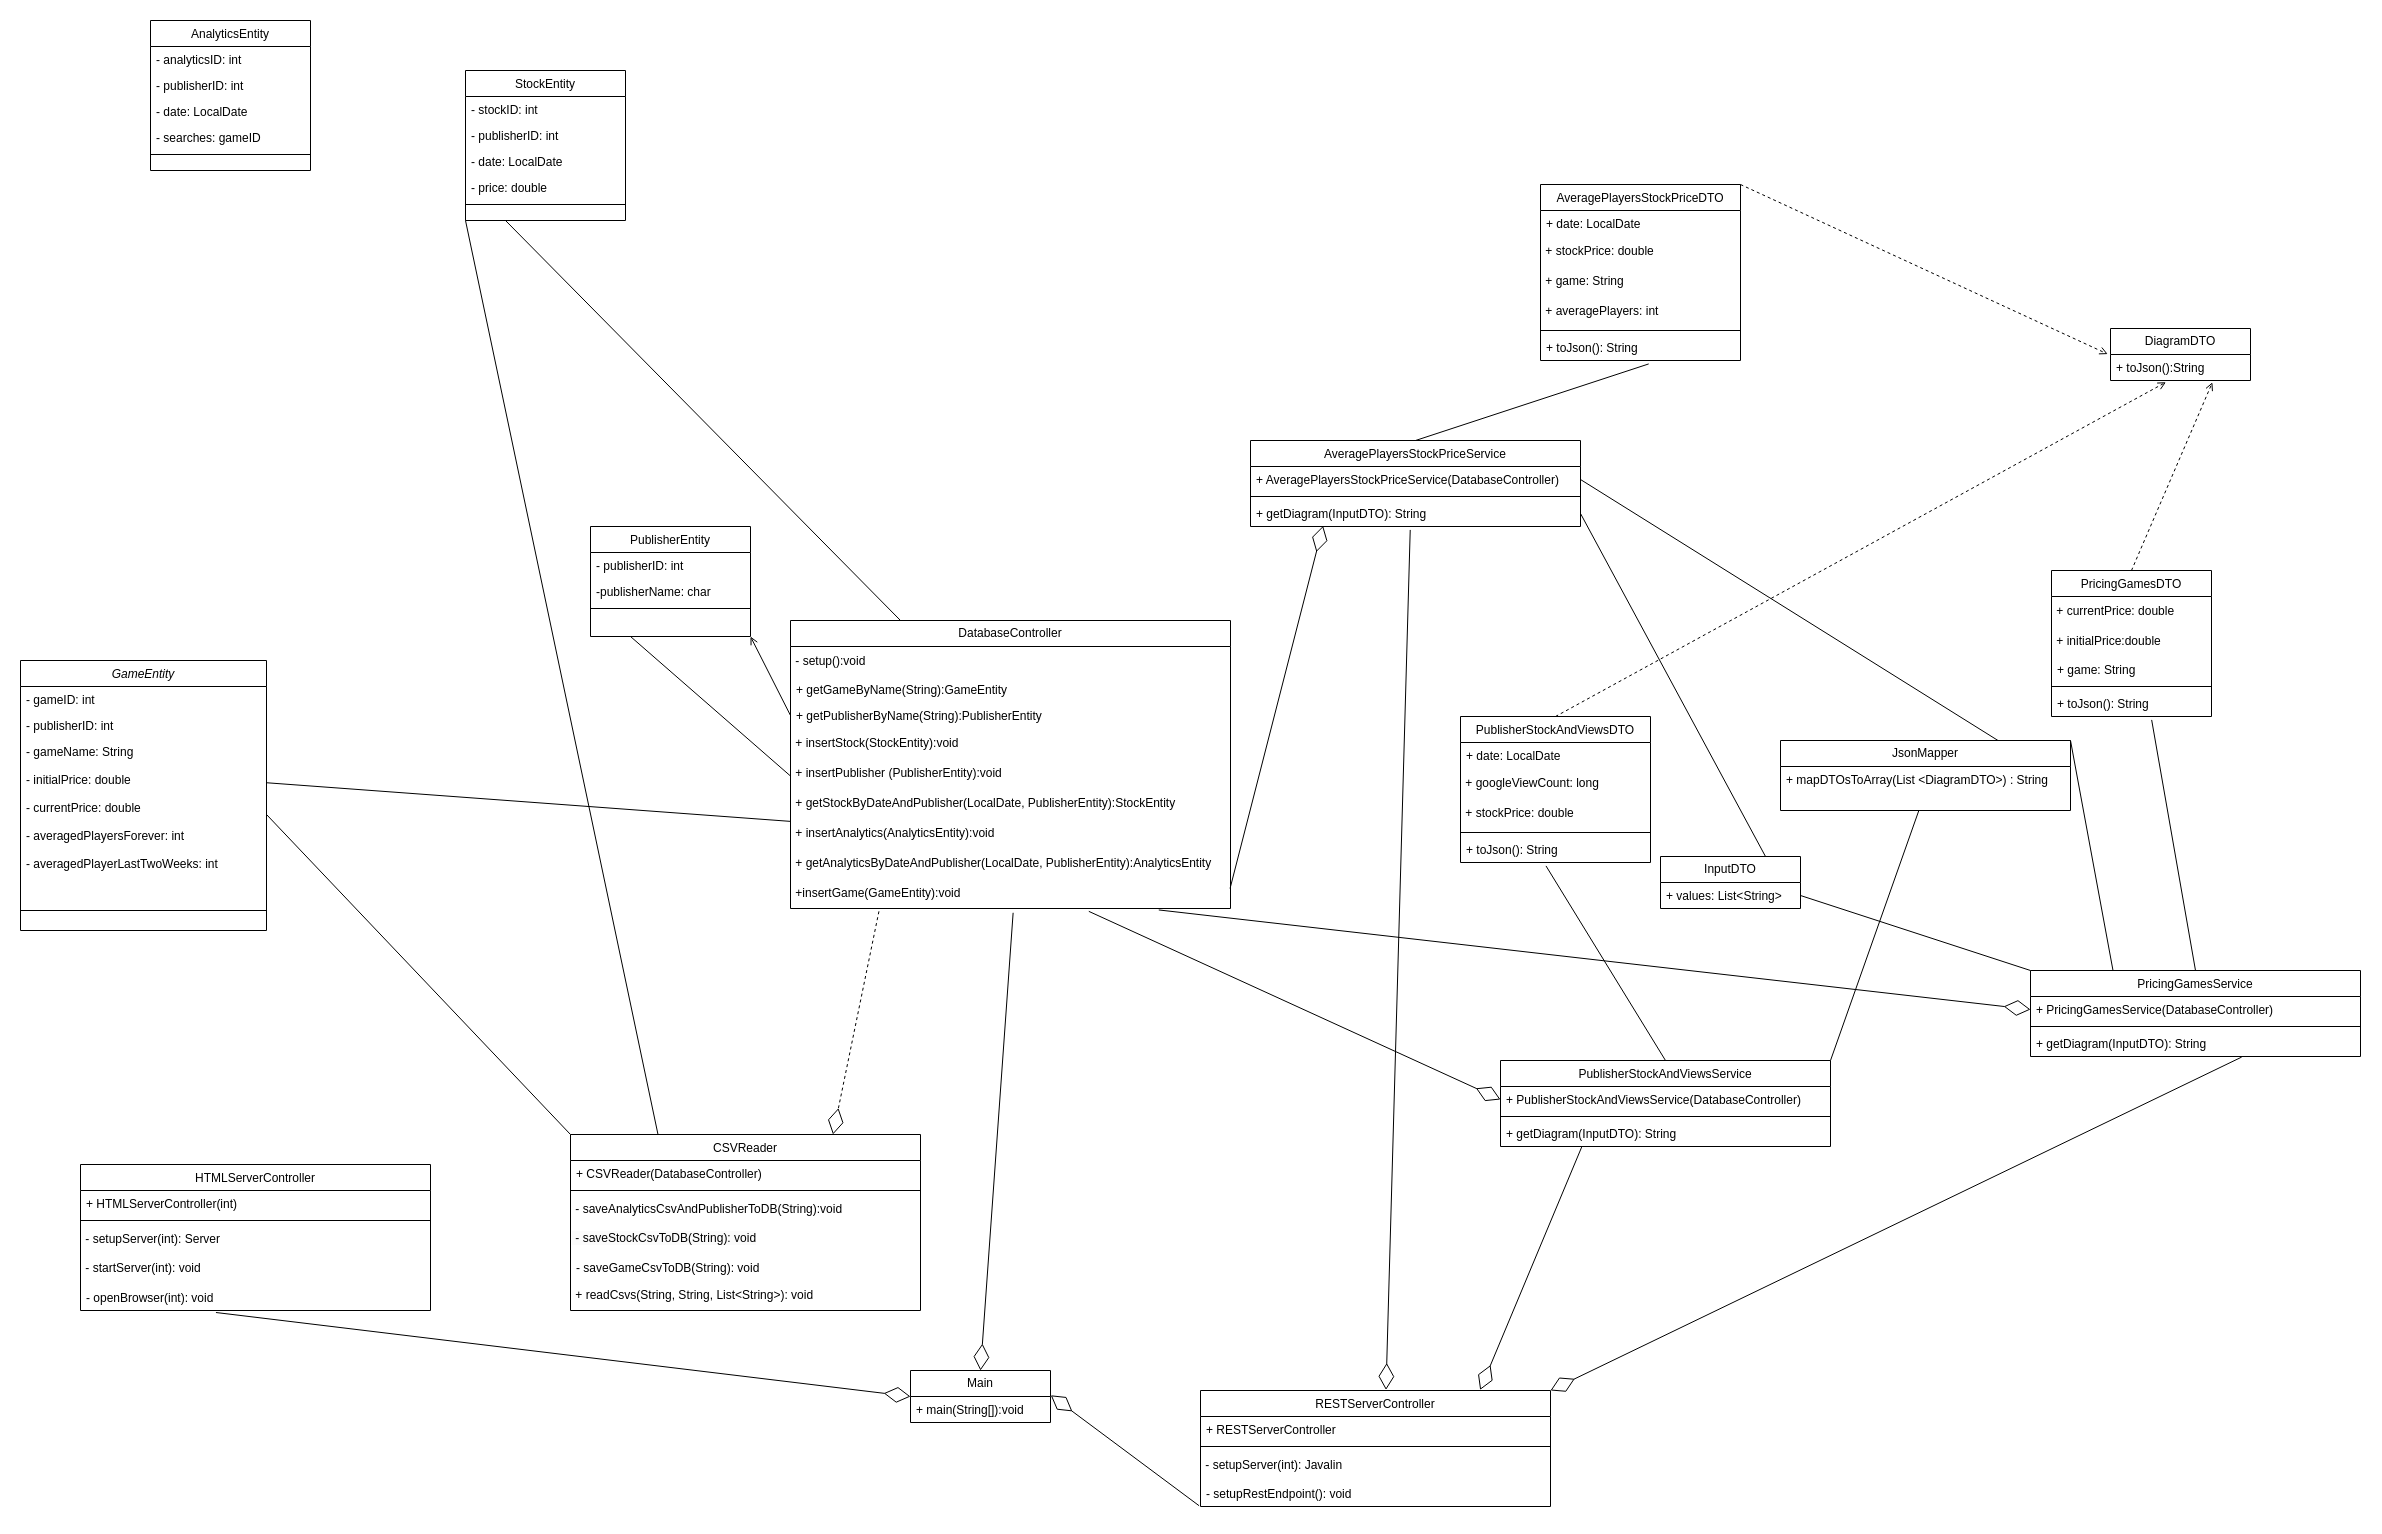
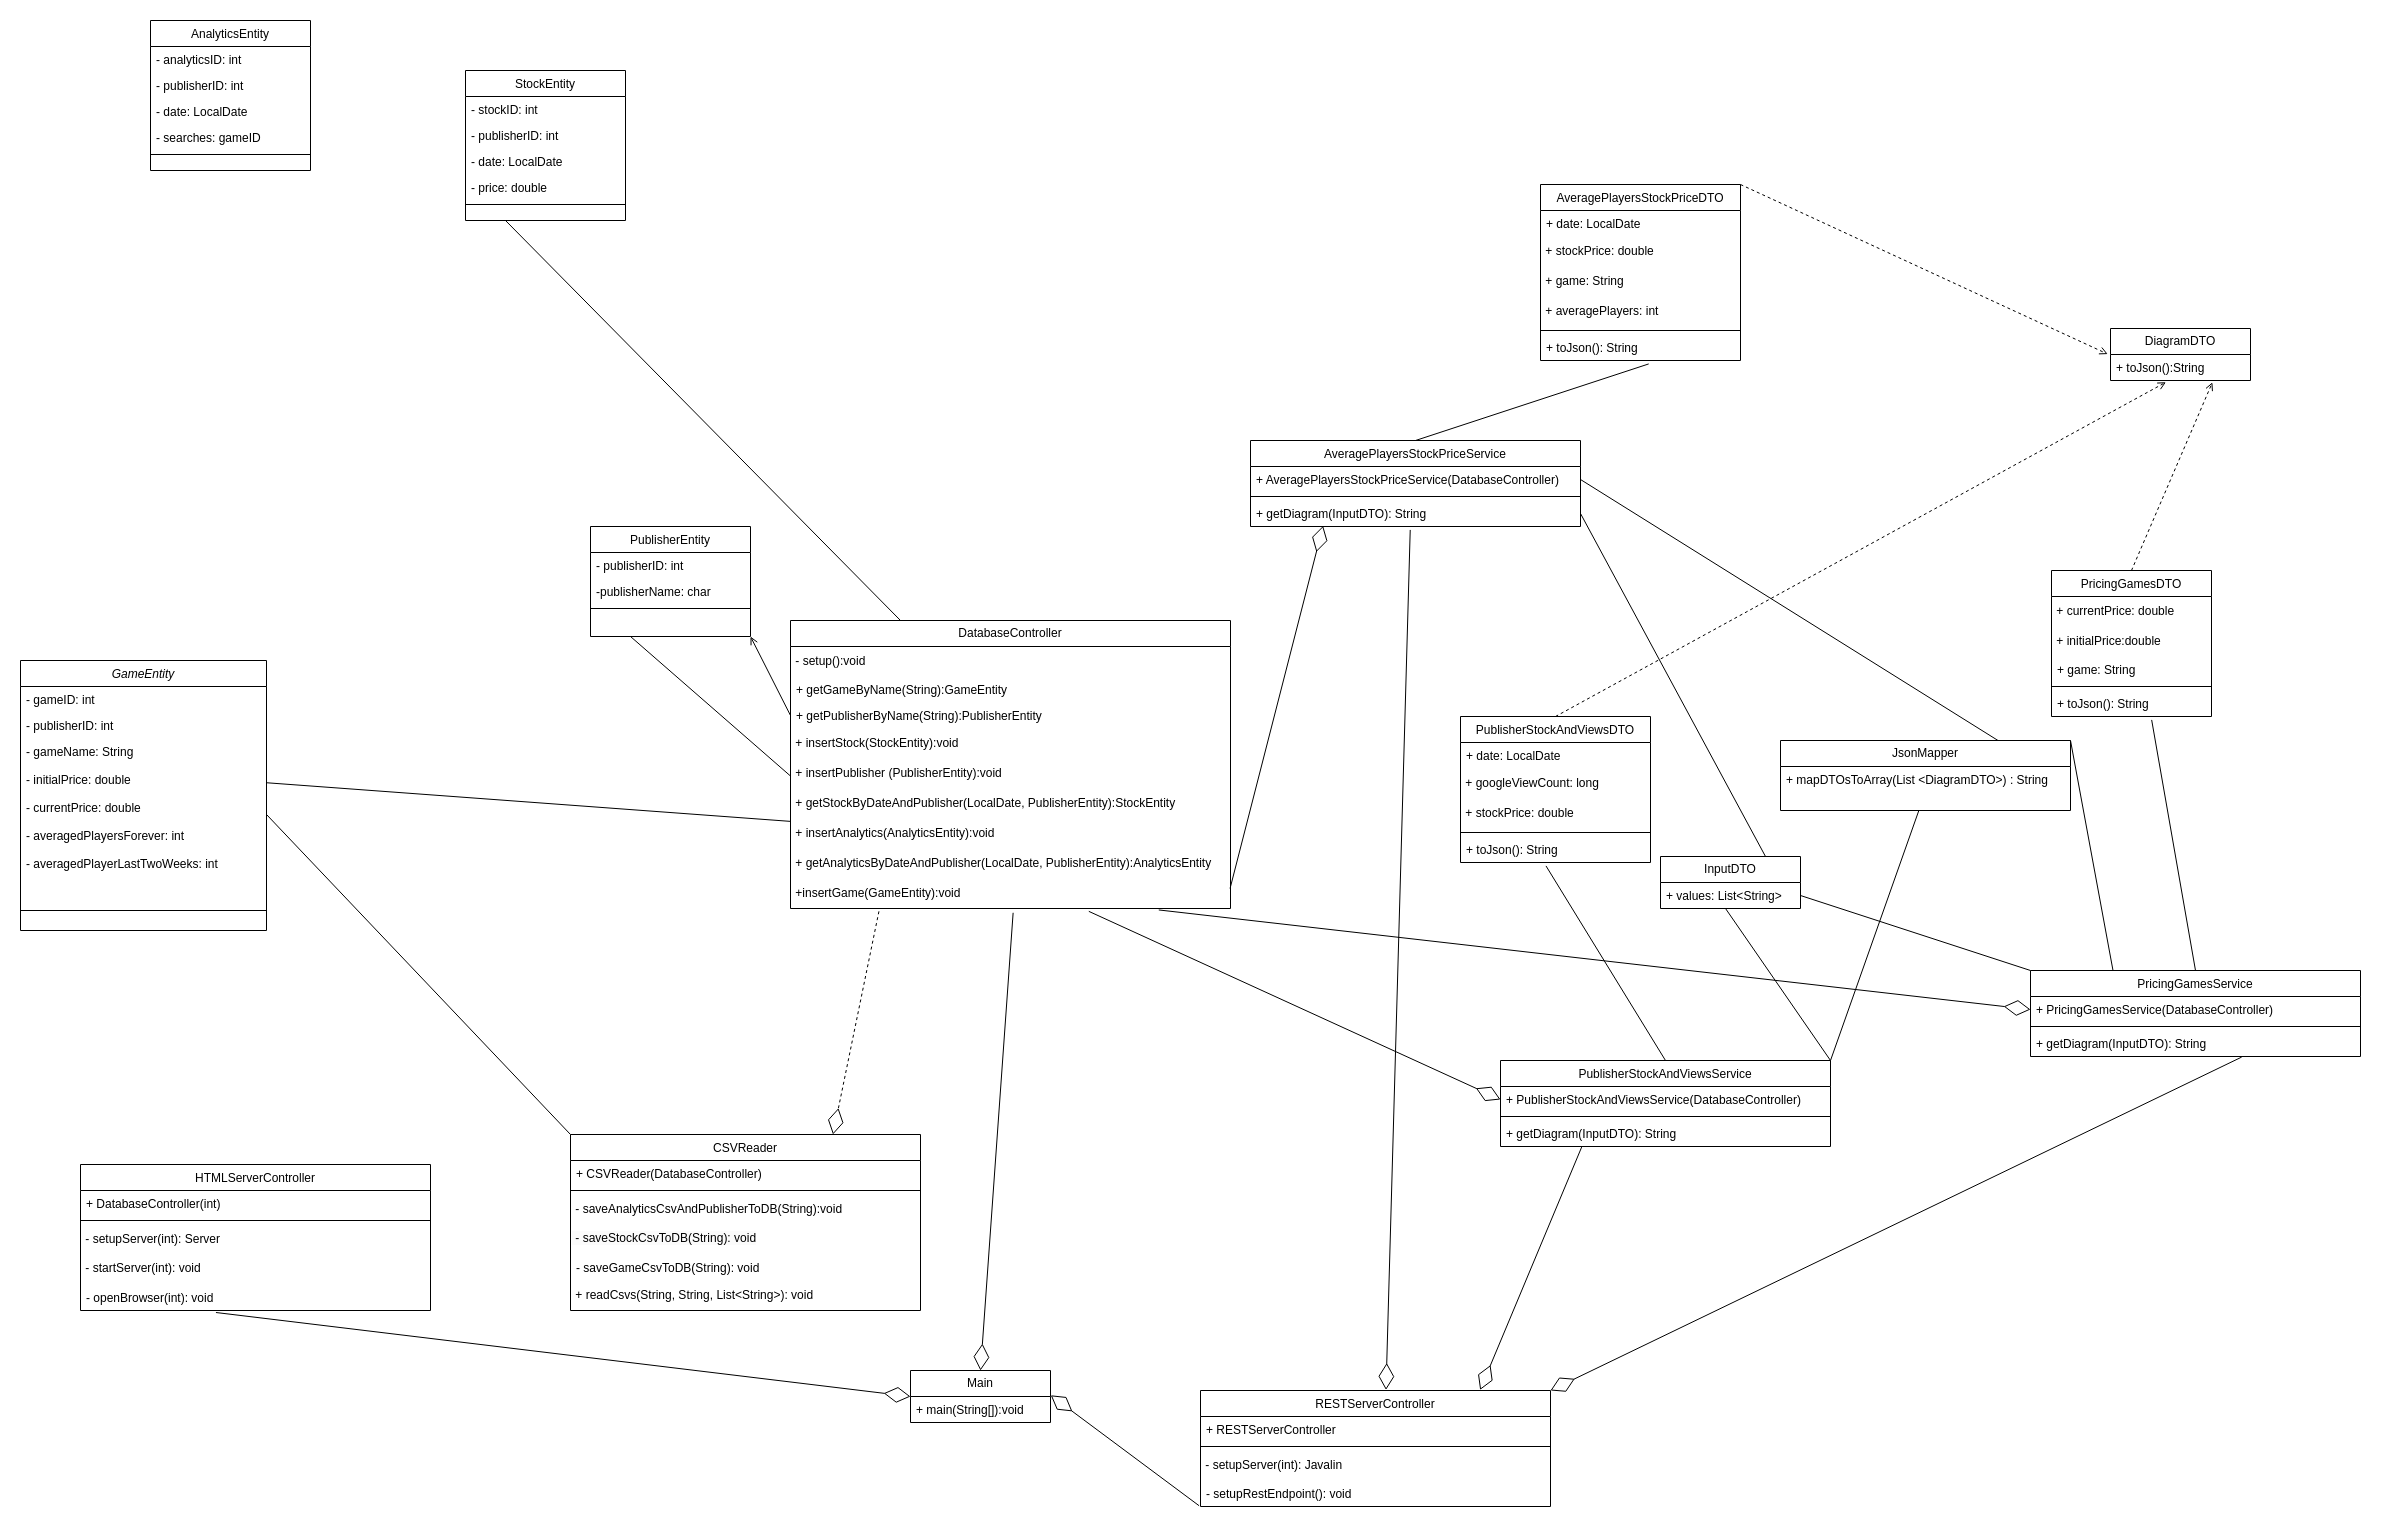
- <mxCell id="112" value="" style="endArrow=none;html=1;rounded=0;exitX=0.25;exitY=0;exitDx=0;exitDy=0;entryX=0;entryY=1;entryDx=0;entryDy=0;" edge="1" parent="1" source="72" target="13"><mxGeometry width="50" height="50" relative="1" as="geometry"><mxPoint x="738" y="1154" as="sourcePoint" /><mxPoint x="710" as="targetPoint" y="380" /><Array as="points" /></mxGeometry></mxCell>
+ <mxCell id="100" value="" style="endArrow=none;html=1;rounded=0;exitX=0.463;exitY=0.989;exitDx=0;exitDy=0;entryX=1;entryY=0;entryDx=0;entryDy=0;exitPerimeter=0;" edge="1" parent="1" source="55" target="64"><mxGeometry width="50" height="50" relative="1" as="geometry"><mxPoint x="2079" y="1510" as="sourcePoint" /><mxPoint x="1810" y="1259" as="targetPoint" /><Array as="points" /></mxGeometry></mxCell>
- <mxCell id="80" value="+&amp;nbsp;&lt;span style=&quot;text-align: center;&quot;&gt;HTMLServerController&lt;/span&gt;(int)" style="text;strokeColor=none;fillColor=none;align=left;verticalAlign=top;spacingLeft=4;spacingRight=4;overflow=hidden;rotatable=0;points=[[0,0.5],[1,0.5]];portConstraint=eastwest;whiteSpace=wrap;html=1;" vertex="1" parent="79"><mxGeometry y="26" width="350" height="26" as="geometry" /></mxCell>
+ <mxCell id="80" value="+&amp;nbsp;&lt;span style=&quot;text-align: center;&quot;&gt;DatabaseController&lt;/span&gt;(int)" style="text;strokeColor=none;fillColor=none;align=left;verticalAlign=top;spacingLeft=4;spacingRight=4;overflow=hidden;rotatable=0;points=[[0,0.5],[1,0.5]];portConstraint=eastwest;whiteSpace=wrap;html=1;" vertex="1" parent="79"><mxGeometry y="26" width="350" height="26" as="geometry" /></mxCell>
